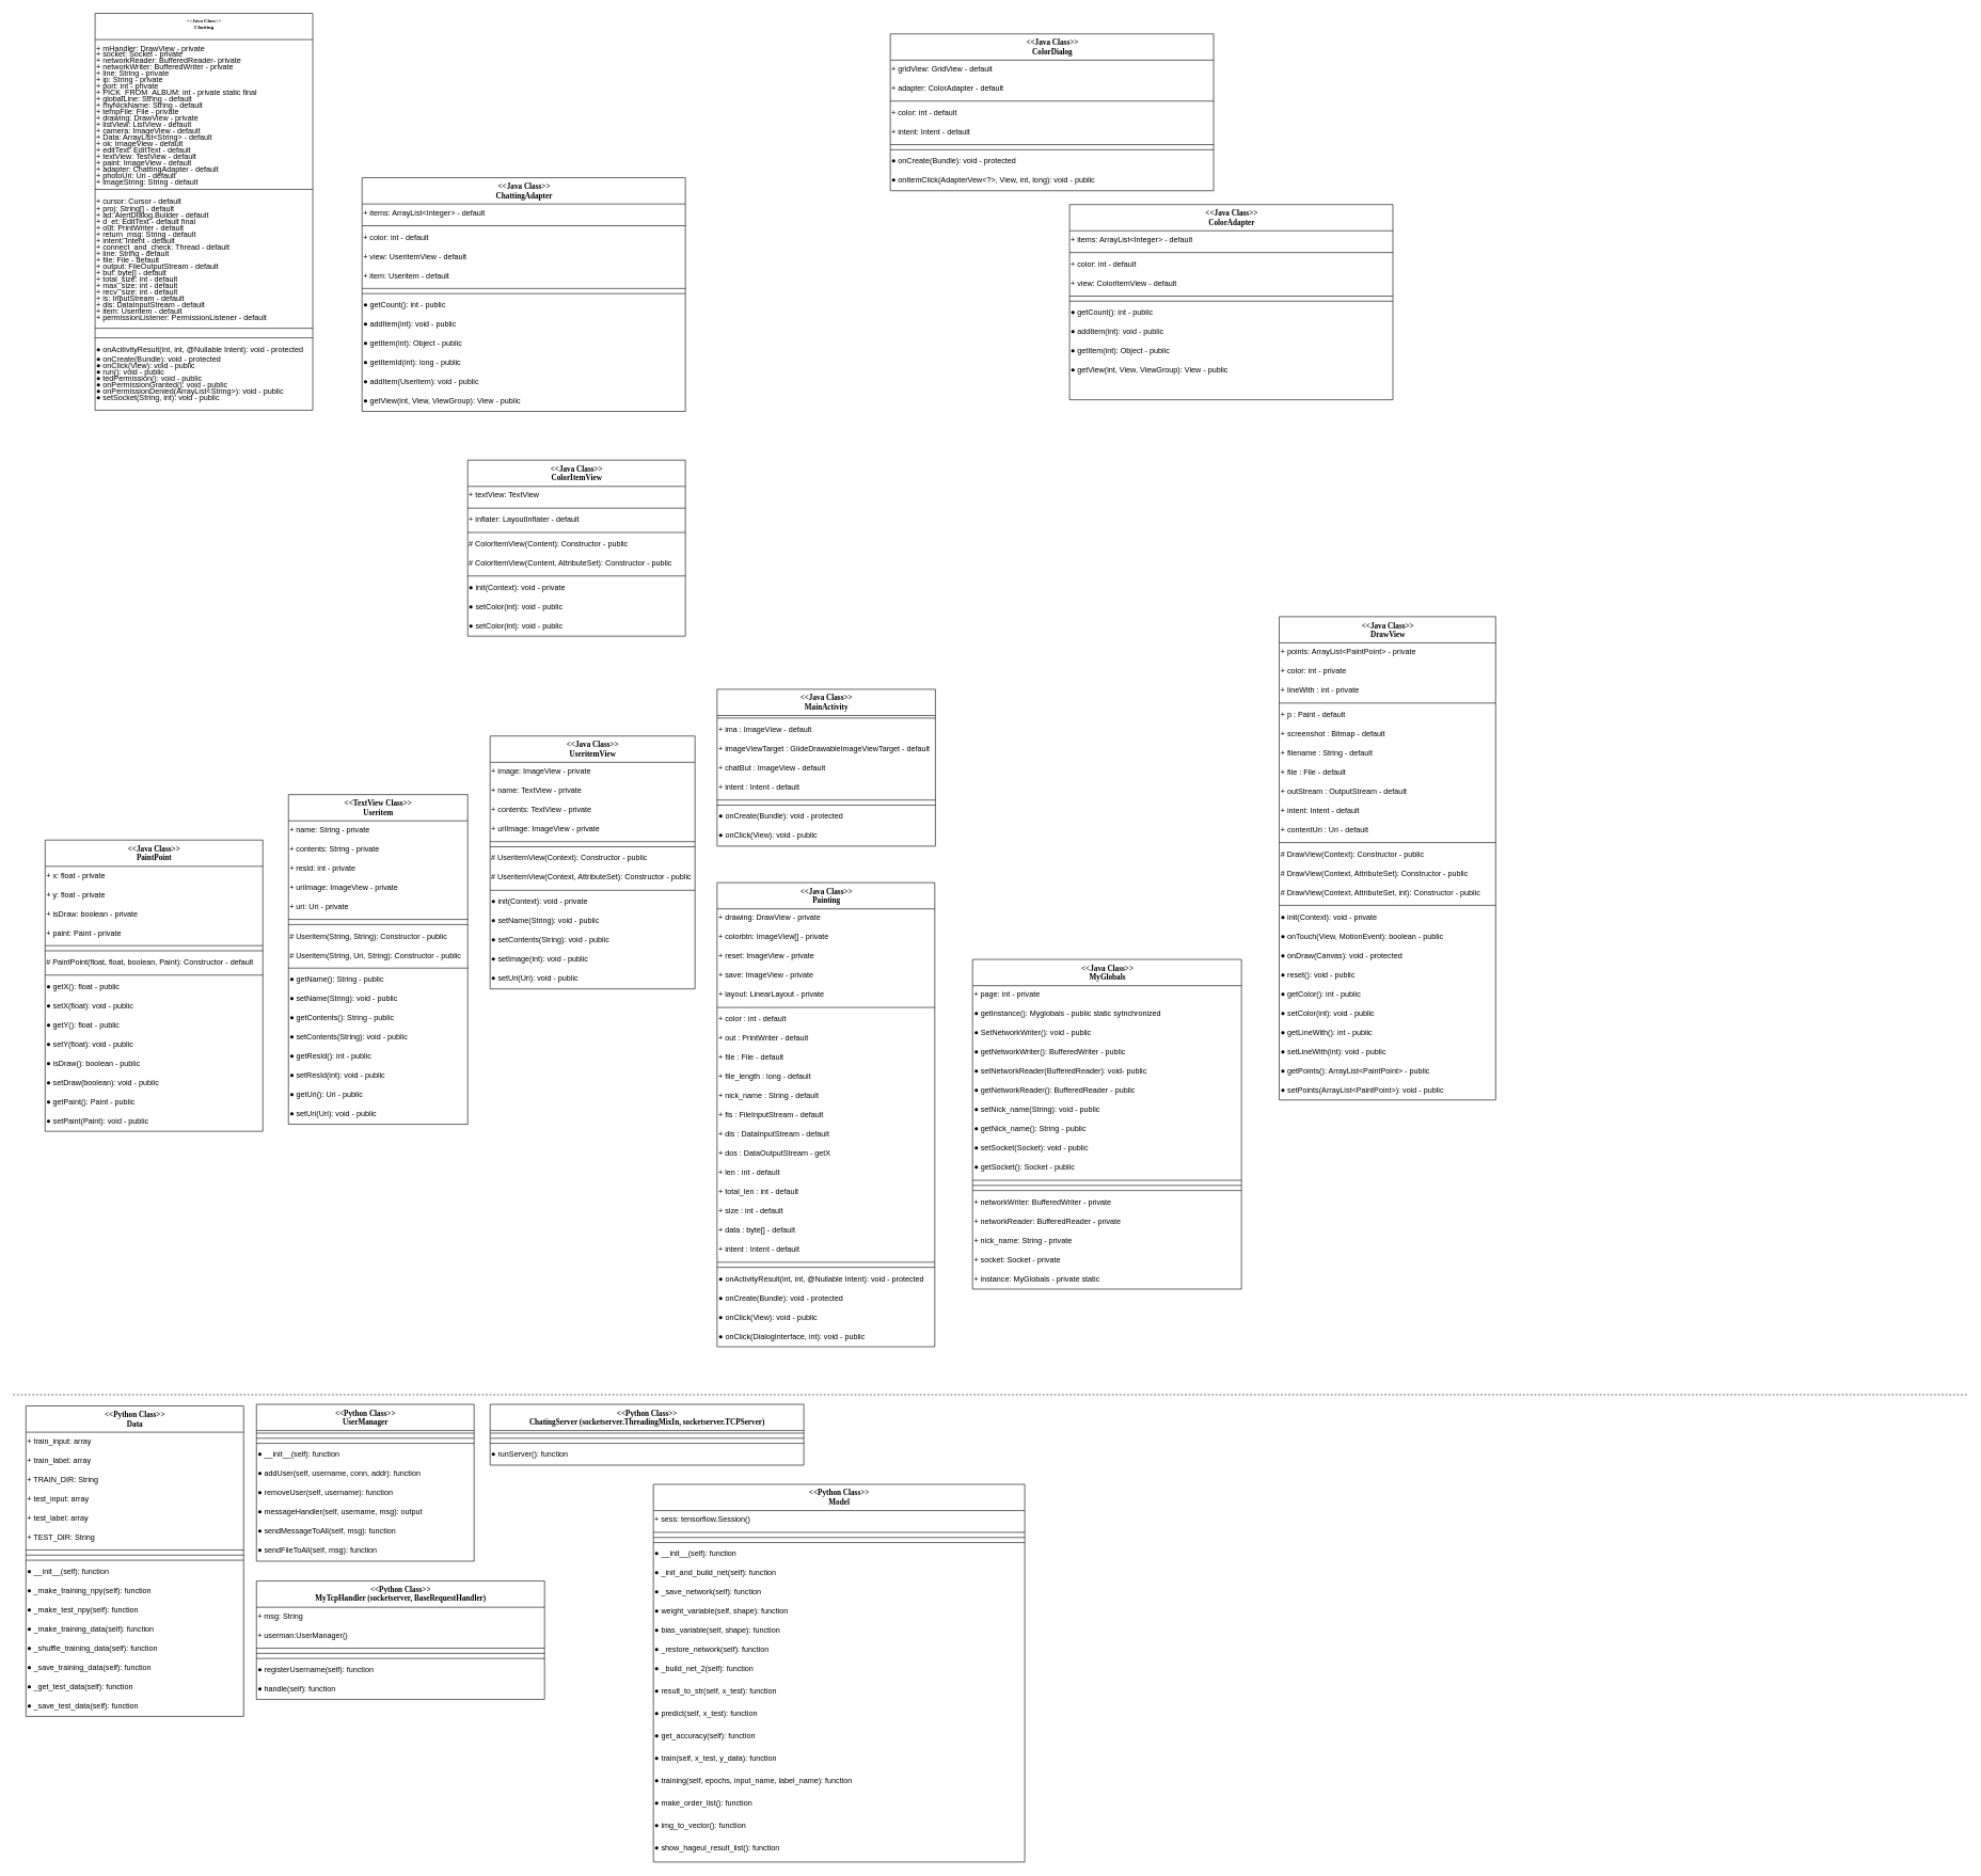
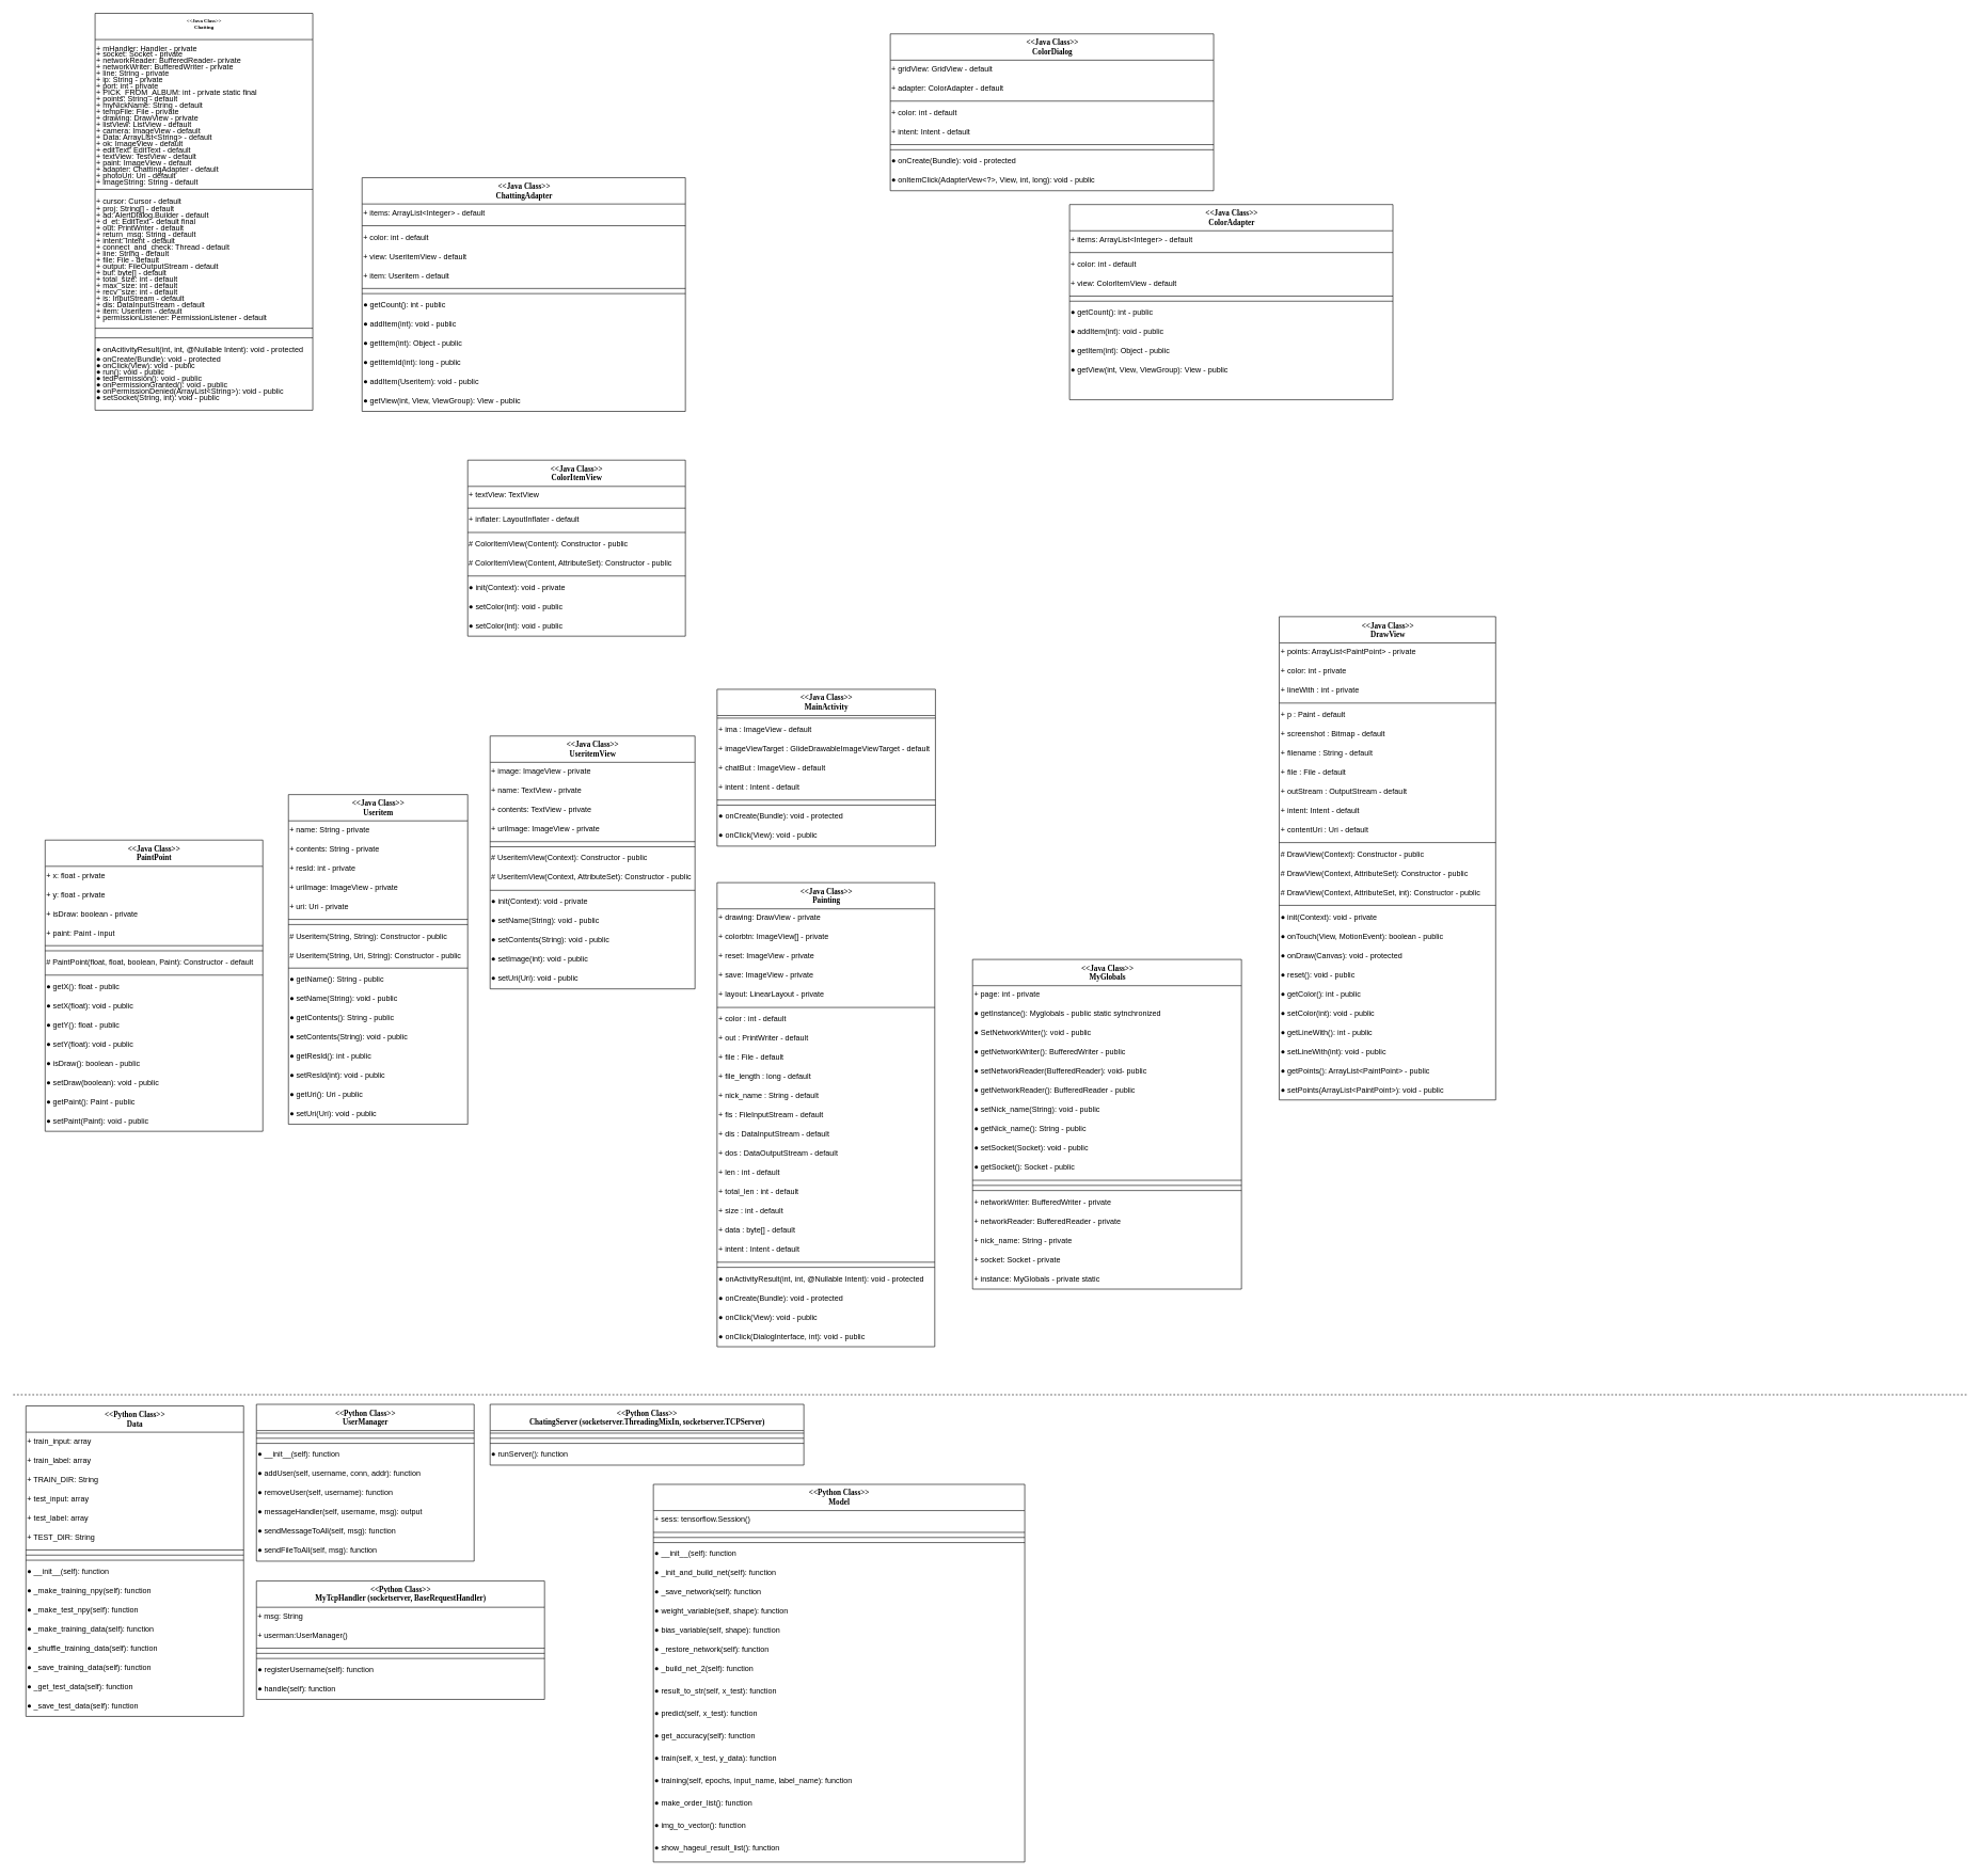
- <mxCell id="3" value="+ mHandler: DrawView - private" style="text;html=1;" parent="2" vertex="1"><mxGeometry y="41" width="340" height="9" as="geometry" /></mxCell>
+ <mxCell id="3" value="+ mHandler: Handler - private" style="text;html=1;" parent="2" vertex="1"><mxGeometry y="41" width="340" height="9" as="geometry" /></mxCell>
- <mxCell id="11" value="+ globalLine: String -&amp;nbsp;&lt;span&gt;default&lt;/span&gt;" style="text;html=1;" parent="2" vertex="1"><mxGeometry y="120" width="340" height="10" as="geometry" /></mxCell>
+ <mxCell id="11" value="+ points: String -&amp;nbsp;&lt;span&gt;default&lt;/span&gt;" style="text;html=1;" parent="2" vertex="1"><mxGeometry y="120" width="340" height="10" as="geometry" /></mxCell>
- <mxCell id="149" value="&amp;lt;&amp;lt;TextView Class&amp;gt;&amp;gt;&lt;br&gt;Useritem" style="swimlane;html=1;fontStyle=1;align=center;verticalAlign=top;childLayout=stackLayout;horizontal=1;startSize=41;horizontalStack=0;resizeParent=1;resizeLast=0;collapsible=1;marginBottom=0;swimlaneFillColor=#ffffff;rounded=0;shadow=0;comic=0;labelBackgroundColor=none;strokeColor=#000000;strokeWidth=1;fillColor=none;fontFamily=Verdana;fontSize=12;fontColor=#000000;" parent="1" vertex="1"><mxGeometry x="450" y="1240.5" width="280" height="515" as="geometry" /></mxCell>
+ <mxCell id="149" value="&amp;lt;&amp;lt;Java Class&amp;gt;&amp;gt;&lt;br&gt;Useritem" style="swimlane;html=1;fontStyle=1;align=center;verticalAlign=top;childLayout=stackLayout;horizontal=1;startSize=41;horizontalStack=0;resizeParent=1;resizeLast=0;collapsible=1;marginBottom=0;swimlaneFillColor=#ffffff;rounded=0;shadow=0;comic=0;labelBackgroundColor=none;strokeColor=#000000;strokeWidth=1;fillColor=none;fontFamily=Verdana;fontSize=12;fontColor=#000000;" parent="1" vertex="1"><mxGeometry x="450" y="1240.5" width="280" height="515" as="geometry" /></mxCell>
- <mxCell id="136" value="+ paint: Paint - private" style="text;html=1;" parent="132" vertex="1"><mxGeometry y="131" width="340" height="30" as="geometry" /></mxCell>
+ <mxCell id="136" value="+ paint: Paint - input" style="text;html=1;" parent="132" vertex="1"><mxGeometry y="131" width="340" height="30" as="geometry" /></mxCell>
- <mxCell id="182" value="+ dos : DataOutputStream - getX" style="text;html=1;" parent="168" vertex="1"><mxGeometry y="409" width="340" height="30" as="geometry" /></mxCell>
+ <mxCell id="182" value="+ dos : DataOutputStream - default" style="text;html=1;" parent="168" vertex="1"><mxGeometry y="409" width="340" height="30" as="geometry" /></mxCell>
